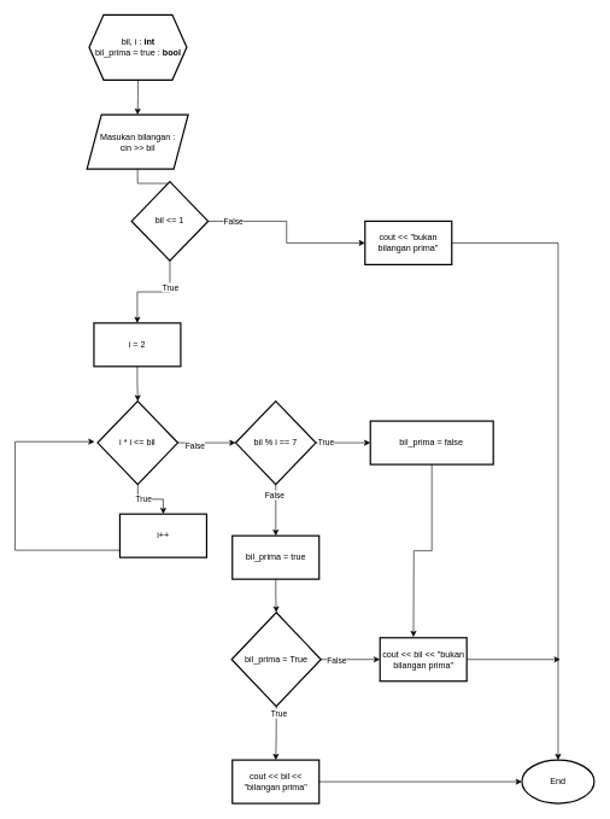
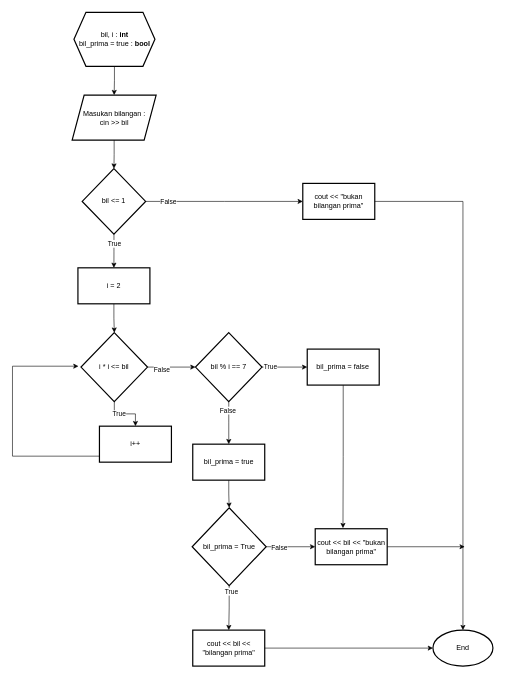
- <mxCell id="11" value="bil &amp;lt;= 1" style="rhombus;whiteSpace=wrap;html=1;strokeWidth=2;" vertex="1" parent="1"><mxGeometry x="181.25" y="250.5" width="105.75" height="109.5" as="geometry" /></mxCell>
+ <mxCell id="11" value="bil &amp;lt;= 1" style="rhombus;whiteSpace=wrap;html=1;strokeWidth=2;" vertex="1" parent="1"><mxGeometry x="136.25" y="280.5" width="105.75" height="109.5" as="geometry" /></mxCell>
- <mxCell id="28" value="bil_prima = false" style="whiteSpace=wrap;html=1;strokeWidth=2;" vertex="1" parent="1"><mxGeometry x="511.425" y="581.5" width="170" height="60" as="geometry" /></mxCell>
+ <mxCell id="28" value="bil_prima = false" style="whiteSpace=wrap;html=1;strokeWidth=2;" vertex="1" parent="1"><mxGeometry x="511.425" y="581.5" width="120" height="60" as="geometry" /></mxCell>
